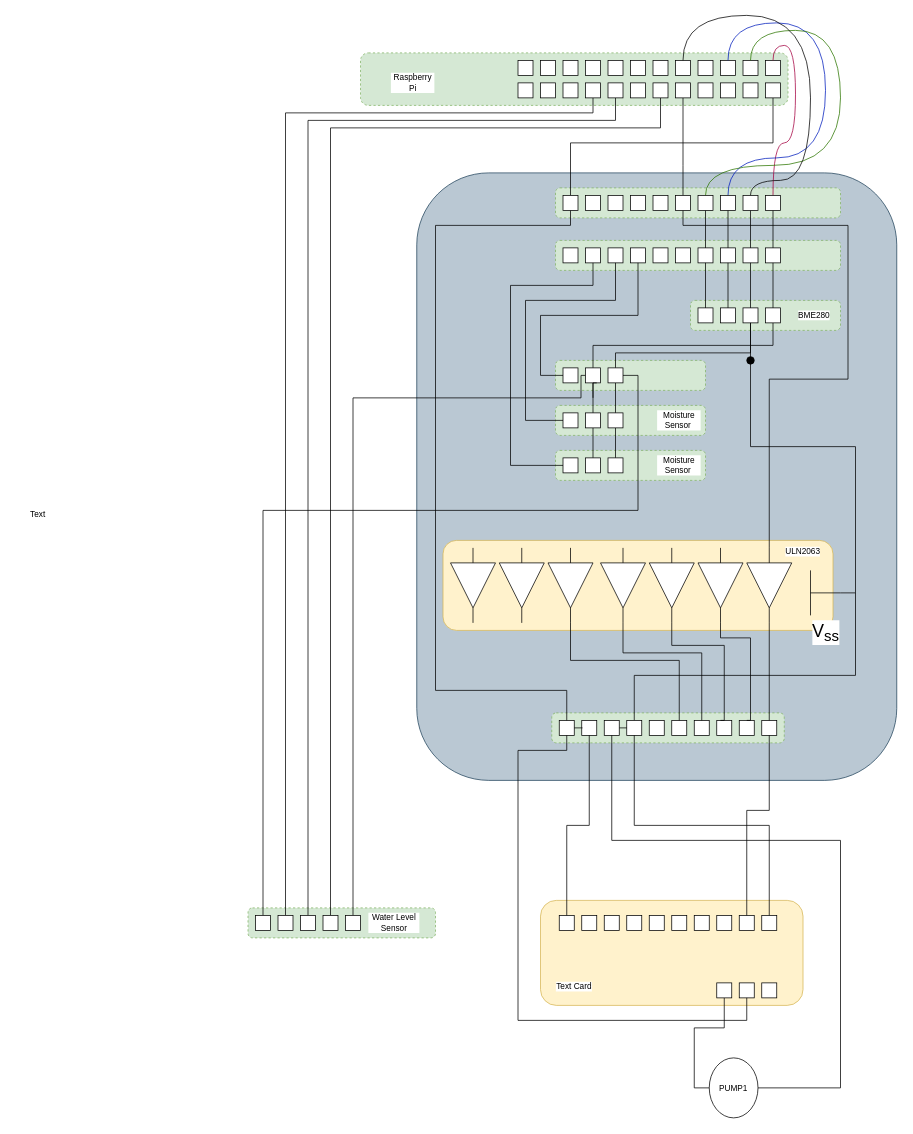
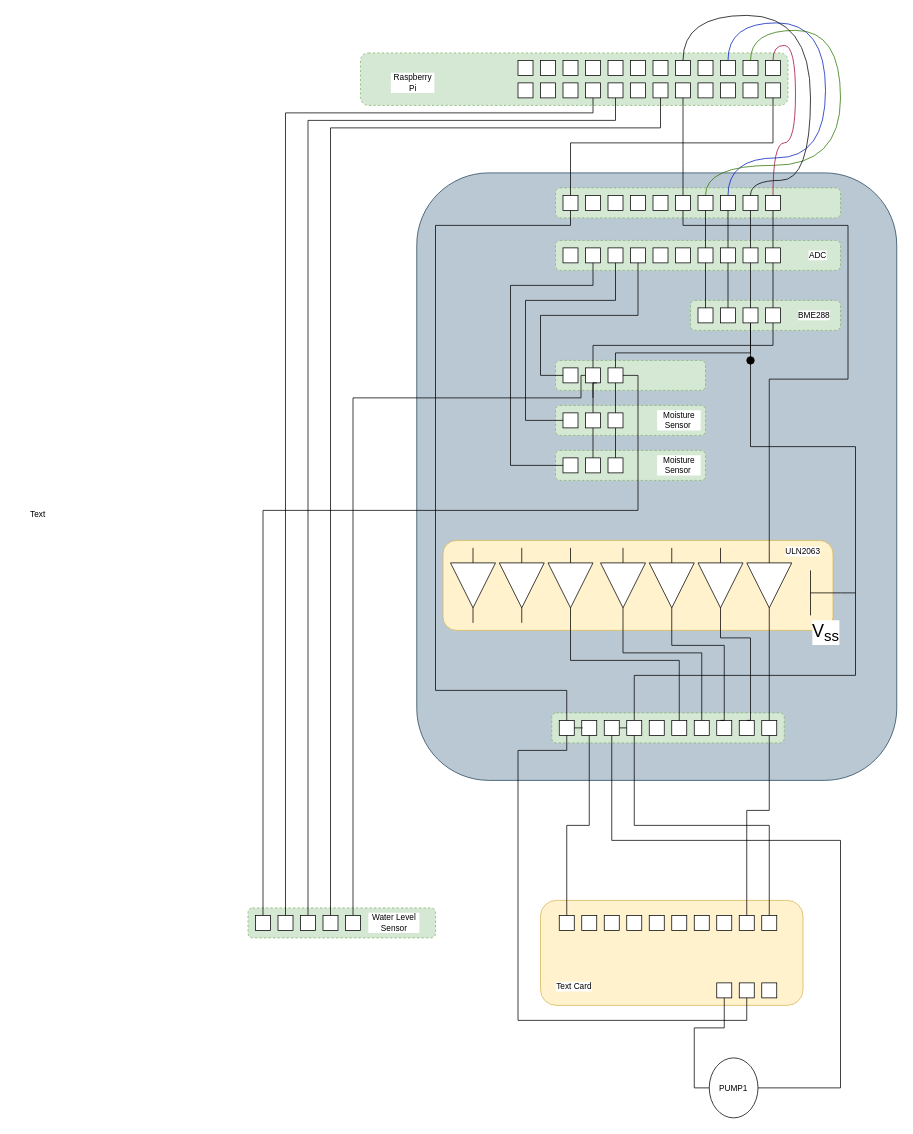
+ <mxCell id="156" value="ADC" style="text;html=1;align=center;verticalAlign=middle;whiteSpace=wrap;rounded=0;fontFamily=Helvetica;fontSize=11;fontColor=default;labelBackgroundColor=default;" vertex="1" parent="1"><mxGeometry x="1060" y="325" width="60" height="30" as="geometry" /></mxCell>
- <mxCell id="157" value="BME280" style="text;html=1;align=center;verticalAlign=middle;whiteSpace=wrap;rounded=0;fontFamily=Helvetica;fontSize=11;fontColor=default;labelBackgroundColor=default;" vertex="1" parent="1"><mxGeometry x="1055" y="405" width="60" height="30" as="geometry" /></mxCell>
+ <mxCell id="157" value="BME288" style="text;html=1;align=center;verticalAlign=middle;whiteSpace=wrap;rounded=0;fontFamily=Helvetica;fontSize=11;fontColor=default;labelBackgroundColor=default;" vertex="1" parent="1"><mxGeometry x="1055" y="405" width="60" height="30" as="geometry" /></mxCell>
